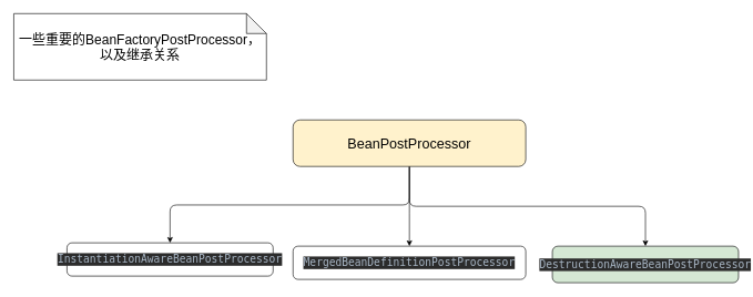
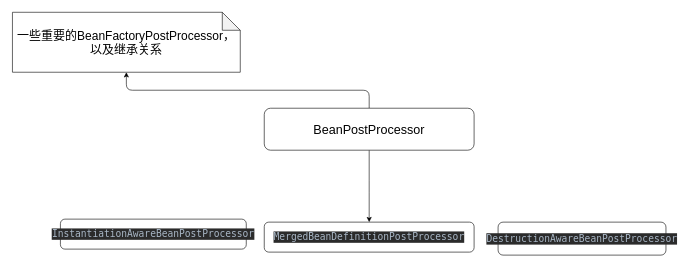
- <mxCell id="5" value="BeanPostProcessor" style="rounded=1;whiteSpace=wrap;html=1;fontSize=21;fillColor=#fff2cc;" vertex="1" parent="1"><mxGeometry x="440" y="180" width="350" height="70" as="geometry" /></mxCell>
+ <mxCell id="5" value="BeanPostProcessor" style="rounded=1;whiteSpace=wrap;html=1;fontSize=21;" vertex="1" parent="1"><mxGeometry x="440" y="180" width="350" height="70" as="geometry" /></mxCell>
- <mxCell id="4" value="" style="edgeStyle=elbowEdgeStyle;html=1;fontSize=21;elbow=vertical;" edge="1" parent="1" source="5" target="9"><mxGeometry relative="1" as="geometry" /></mxCell>
+ <mxCell id="4" value="" style="edgeStyle=elbowEdgeStyle;html=1;fontSize=21;elbow=vertical;" edge="1" parent="1" source="5" target="6"><mxGeometry relative="1" as="geometry" /></mxCell>
- <mxCell id="2" value="" style="edgeStyle=elbowEdgeStyle;html=1;fontSize=21;elbow=vertical;" edge="1" parent="1" source="5" target="7"><mxGeometry relative="1" as="geometry" /></mxCell>
- <mxCell id="9" value="&lt;pre style=&quot;background-color: #2b2b2b ; color: #a9b7c6 ; font-family: &amp;#34;jetbrains mono extrabold&amp;#34; , monospace ; font-size: 12.0pt&quot;&gt;DestructionAwareBeanPostProcessor&lt;/pre&gt;" style="whiteSpace=wrap;html=1;fontSize=21;rounded=1;fillColor=#d5e8d4;" vertex="1" parent="1"><mxGeometry x="830" y="370" width="280" height="55" as="geometry" /></mxCell>
+ <mxCell id="9" value="&lt;pre style=&quot;background-color: #2b2b2b ; color: #a9b7c6 ; font-family: &amp;#34;jetbrains mono extrabold&amp;#34; , monospace ; font-size: 12.0pt&quot;&gt;DestructionAwareBeanPostProcessor&lt;/pre&gt;" style="whiteSpace=wrap;html=1;fontSize=21;rounded=1;" vertex="1" parent="1"><mxGeometry x="830" y="370" width="280" height="55" as="geometry" /></mxCell>
